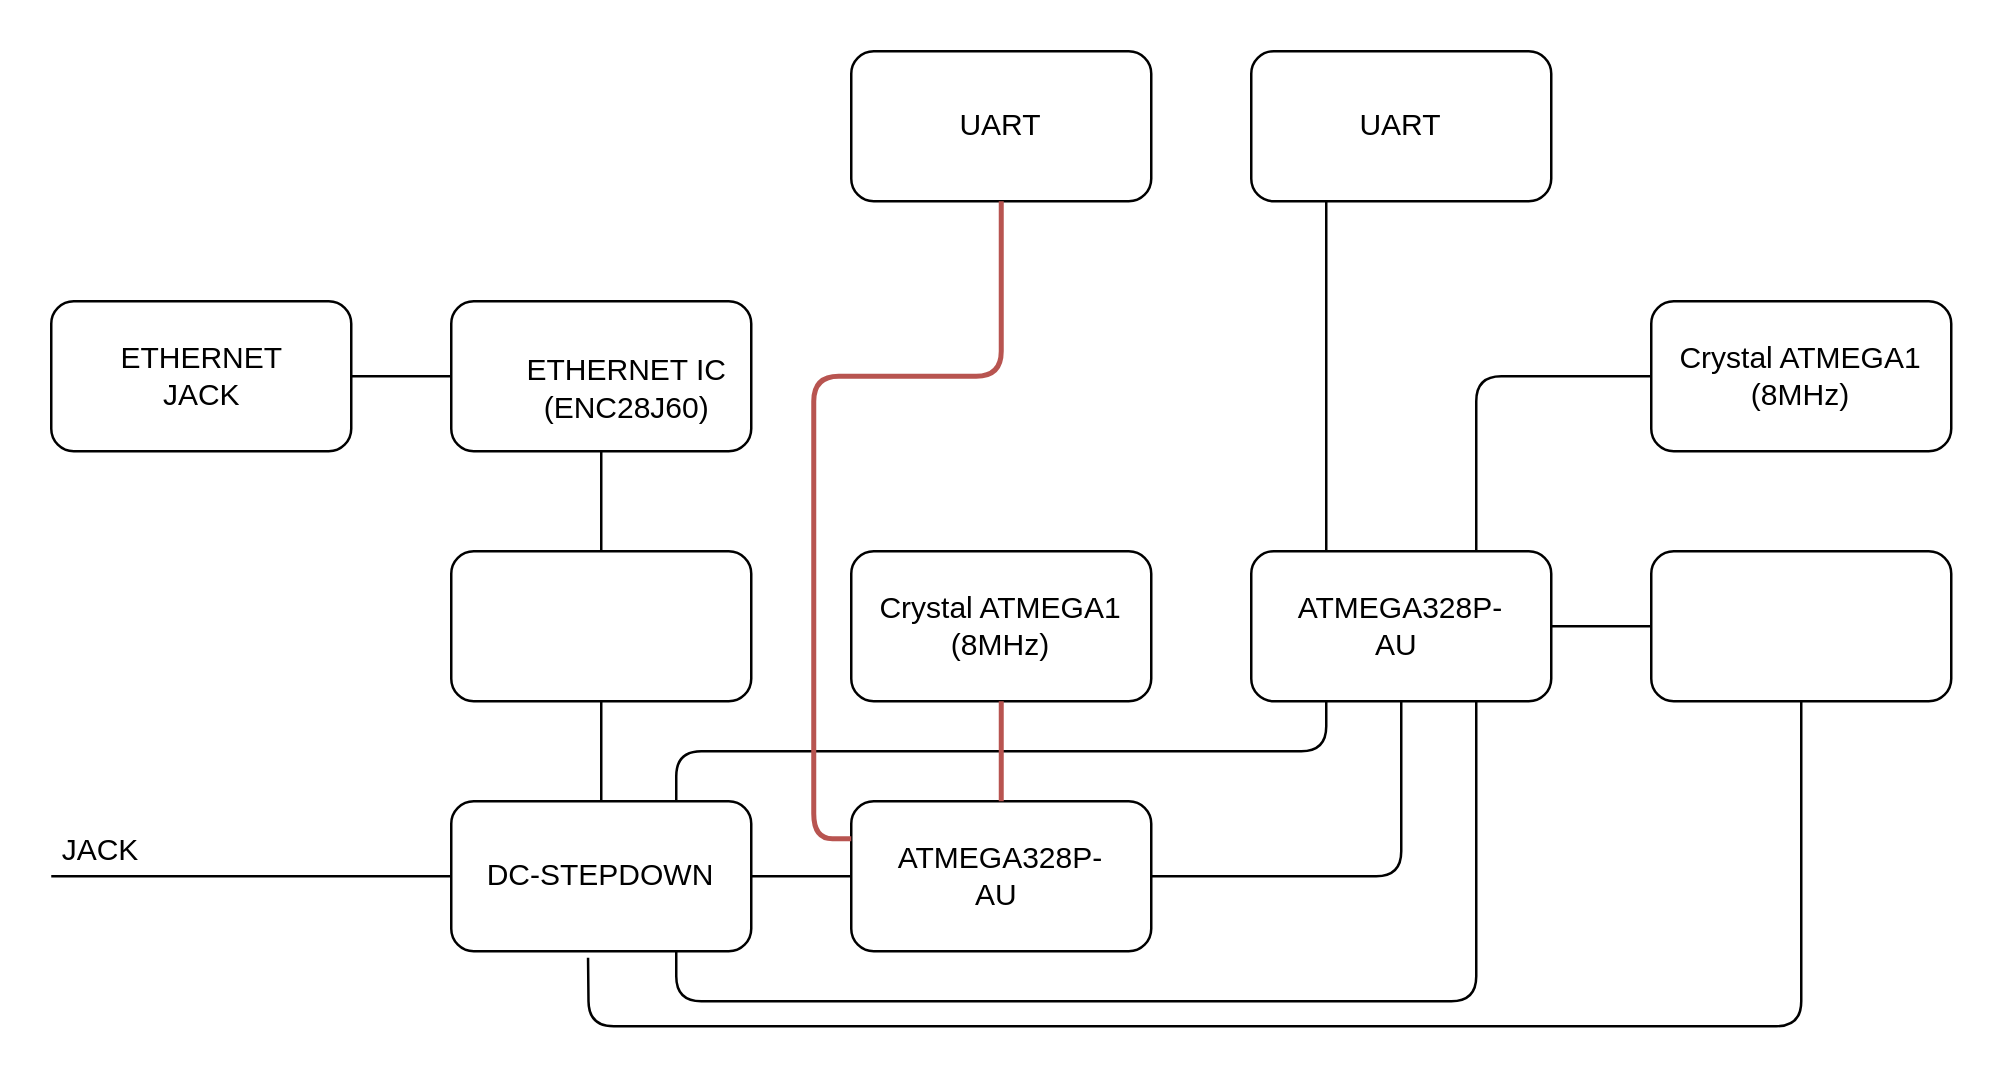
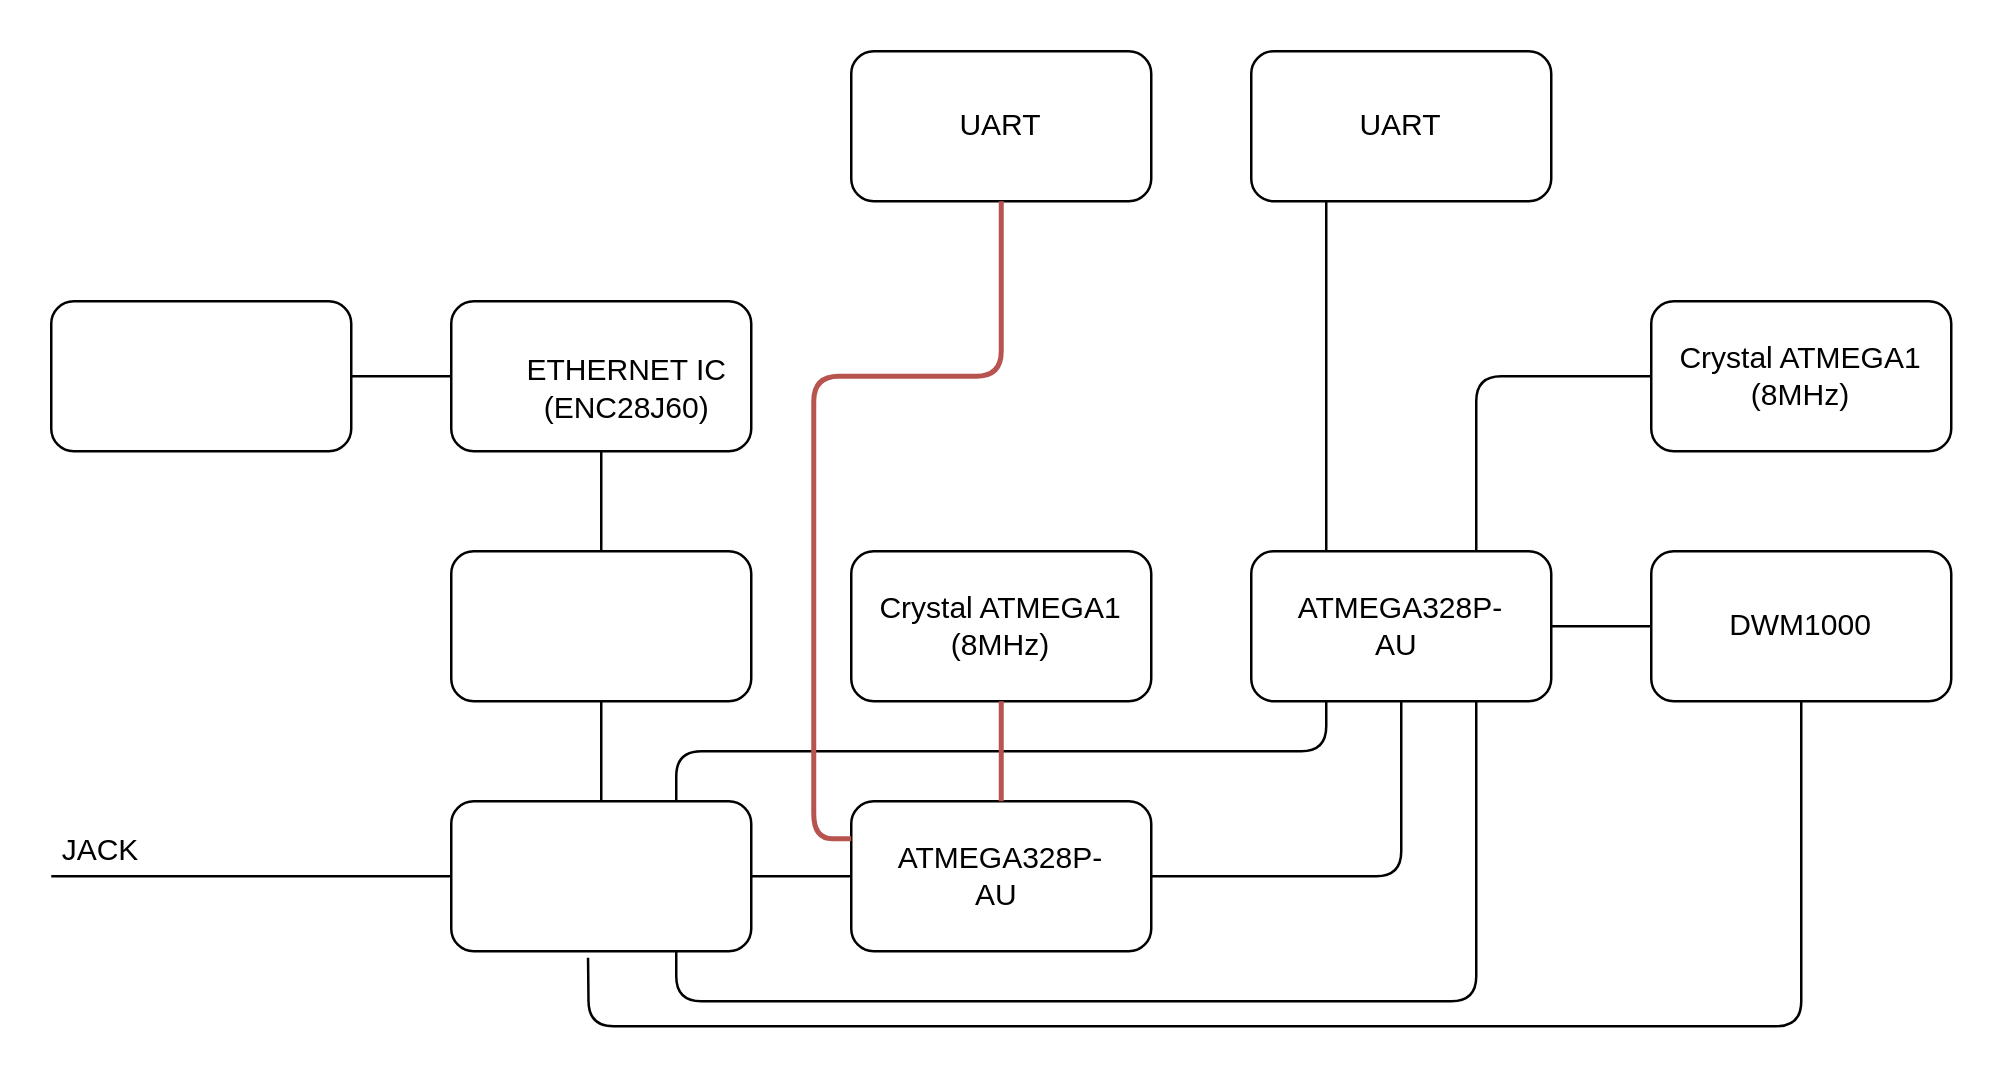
- <mxCell id="5" value="ETHERNET JACK" style="text;html=1;strokeColor=none;fillColor=none;align=center;verticalAlign=middle;whiteSpace=wrap;rounded=0;" vertex="1" parent="1"><mxGeometry x="42.5" y="140" width="75" height="20" as="geometry" /></mxCell>
+ <mxCell id="16" value="DWM1000" style="text;html=1;strokeColor=none;fillColor=none;align=center;verticalAlign=middle;whiteSpace=wrap;rounded=0;" vertex="1" parent="1"><mxGeometry x="675" y="240" width="90" height="20" as="geometry" /></mxCell>
- <mxCell id="8" value="DC-STEPDOWN" style="text;html=1;strokeColor=none;fillColor=none;align=center;verticalAlign=middle;whiteSpace=wrap;rounded=0;" vertex="1" parent="1"><mxGeometry x="185" y="340" width="110" height="20" as="geometry" /></mxCell>
